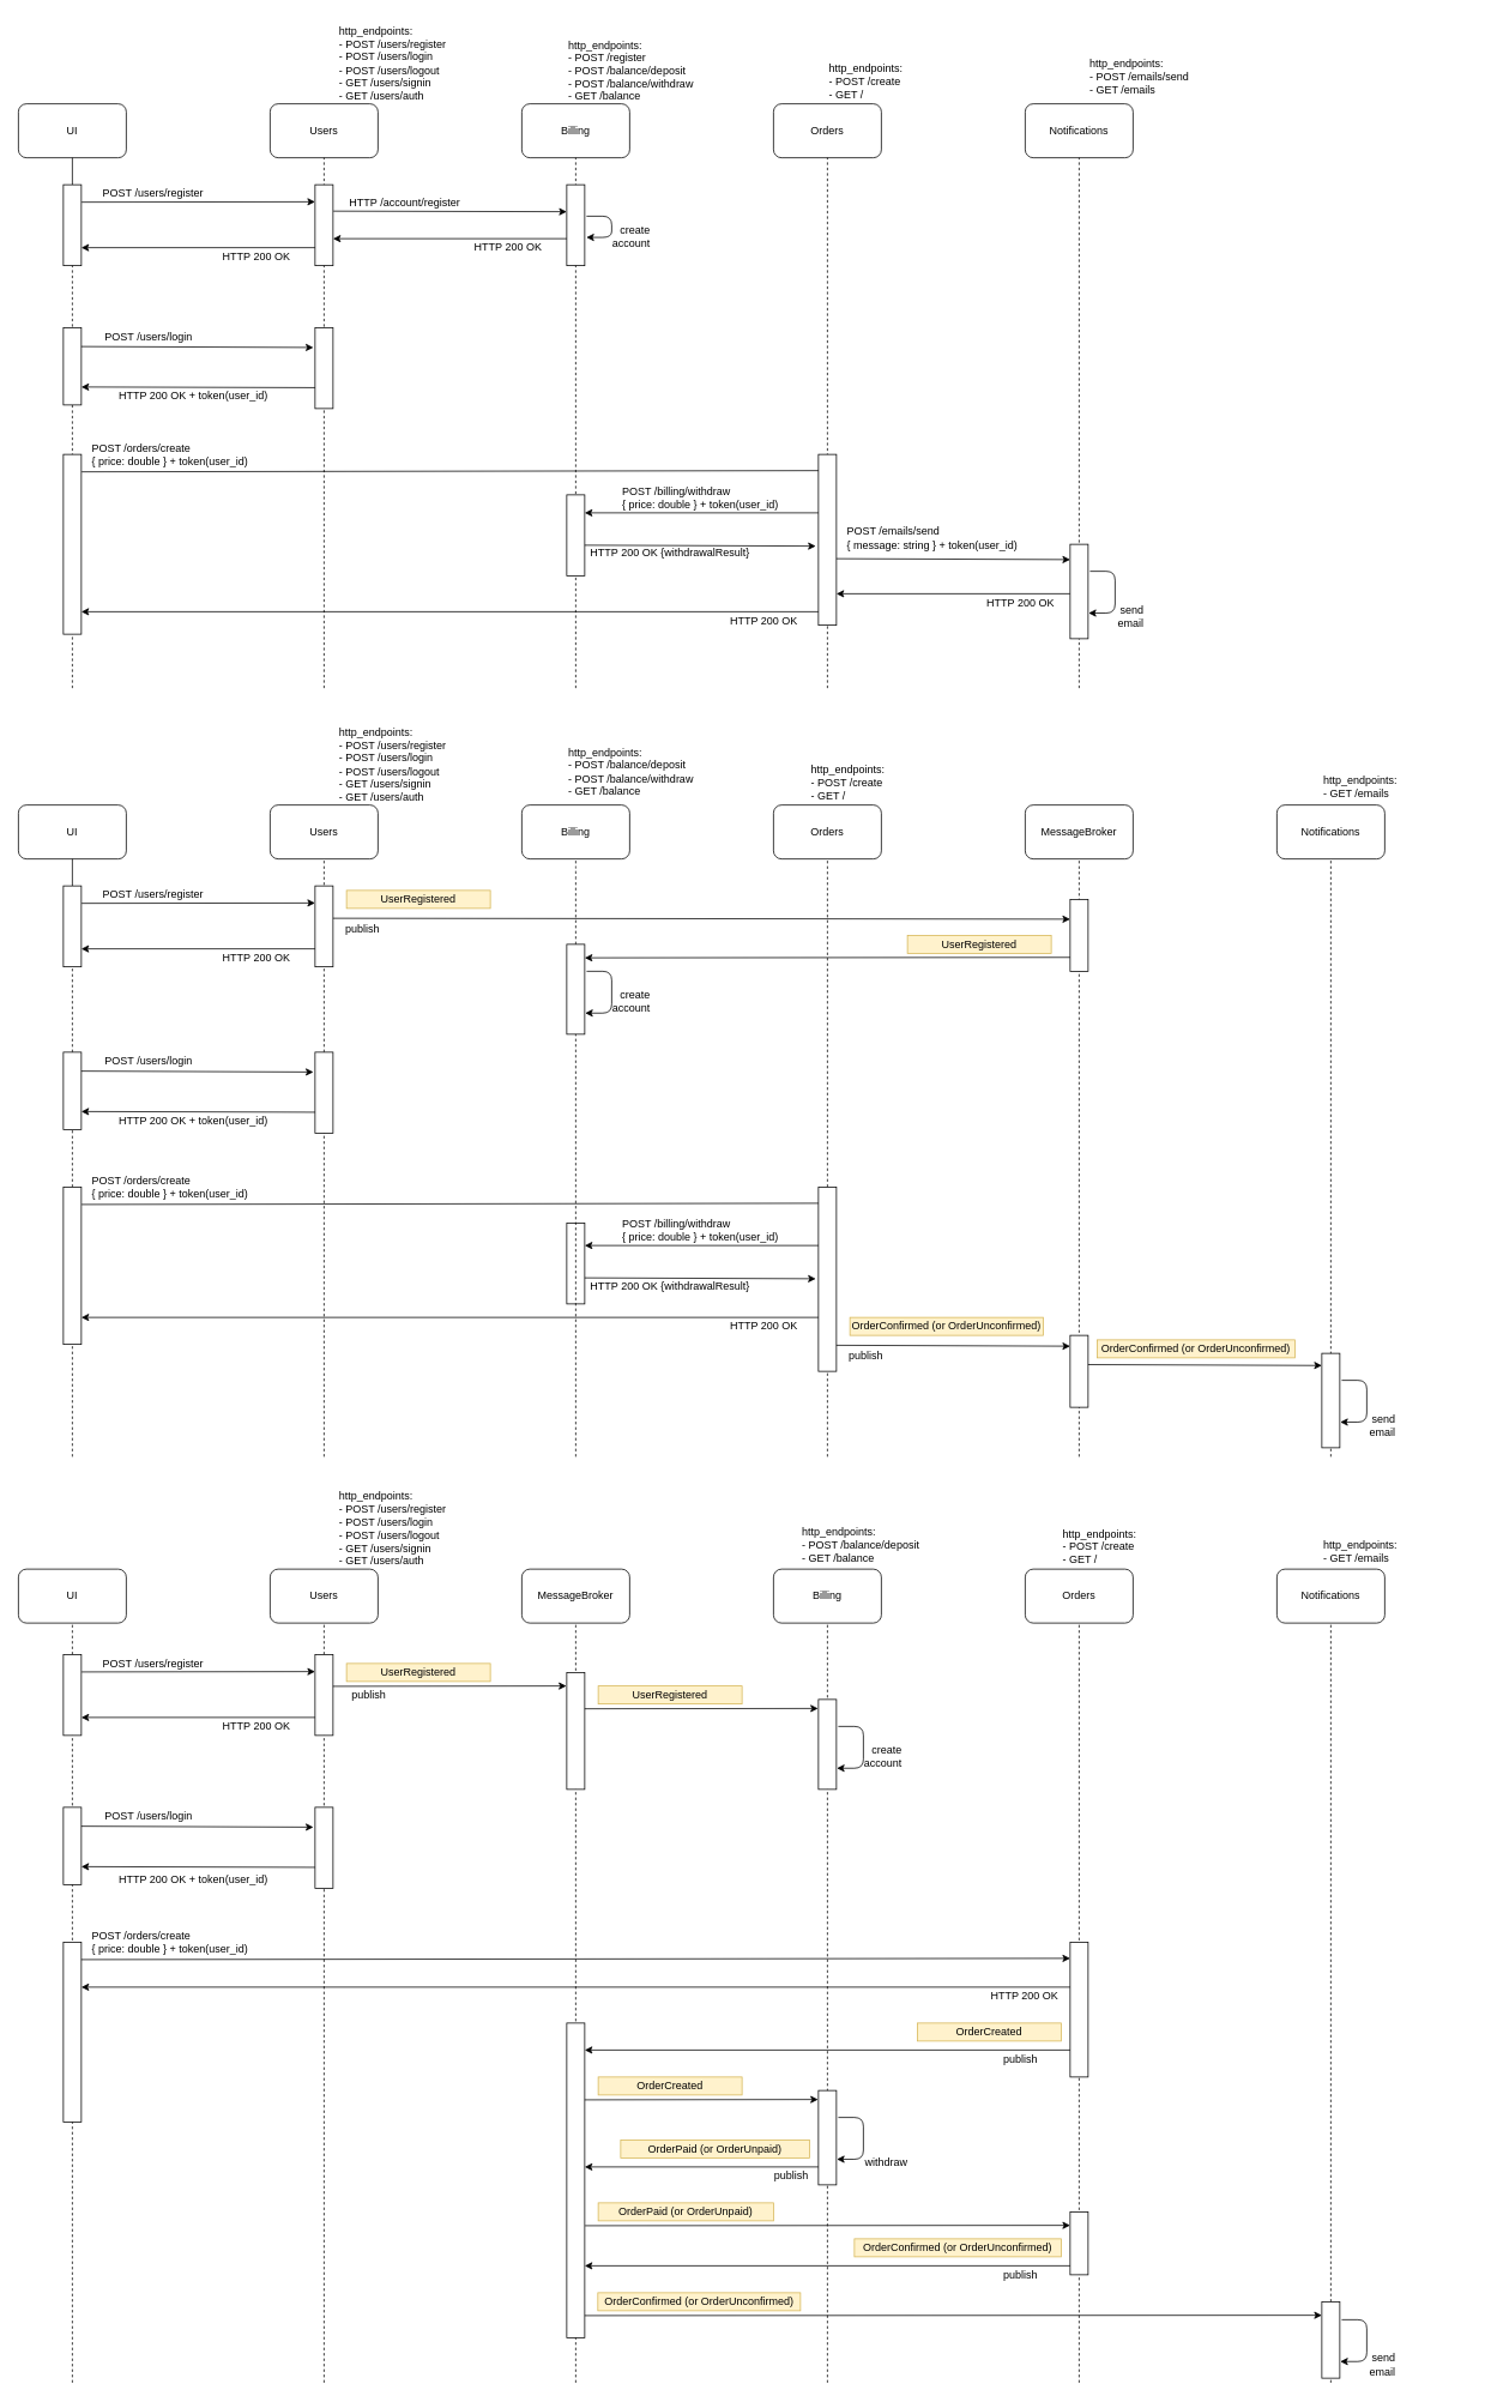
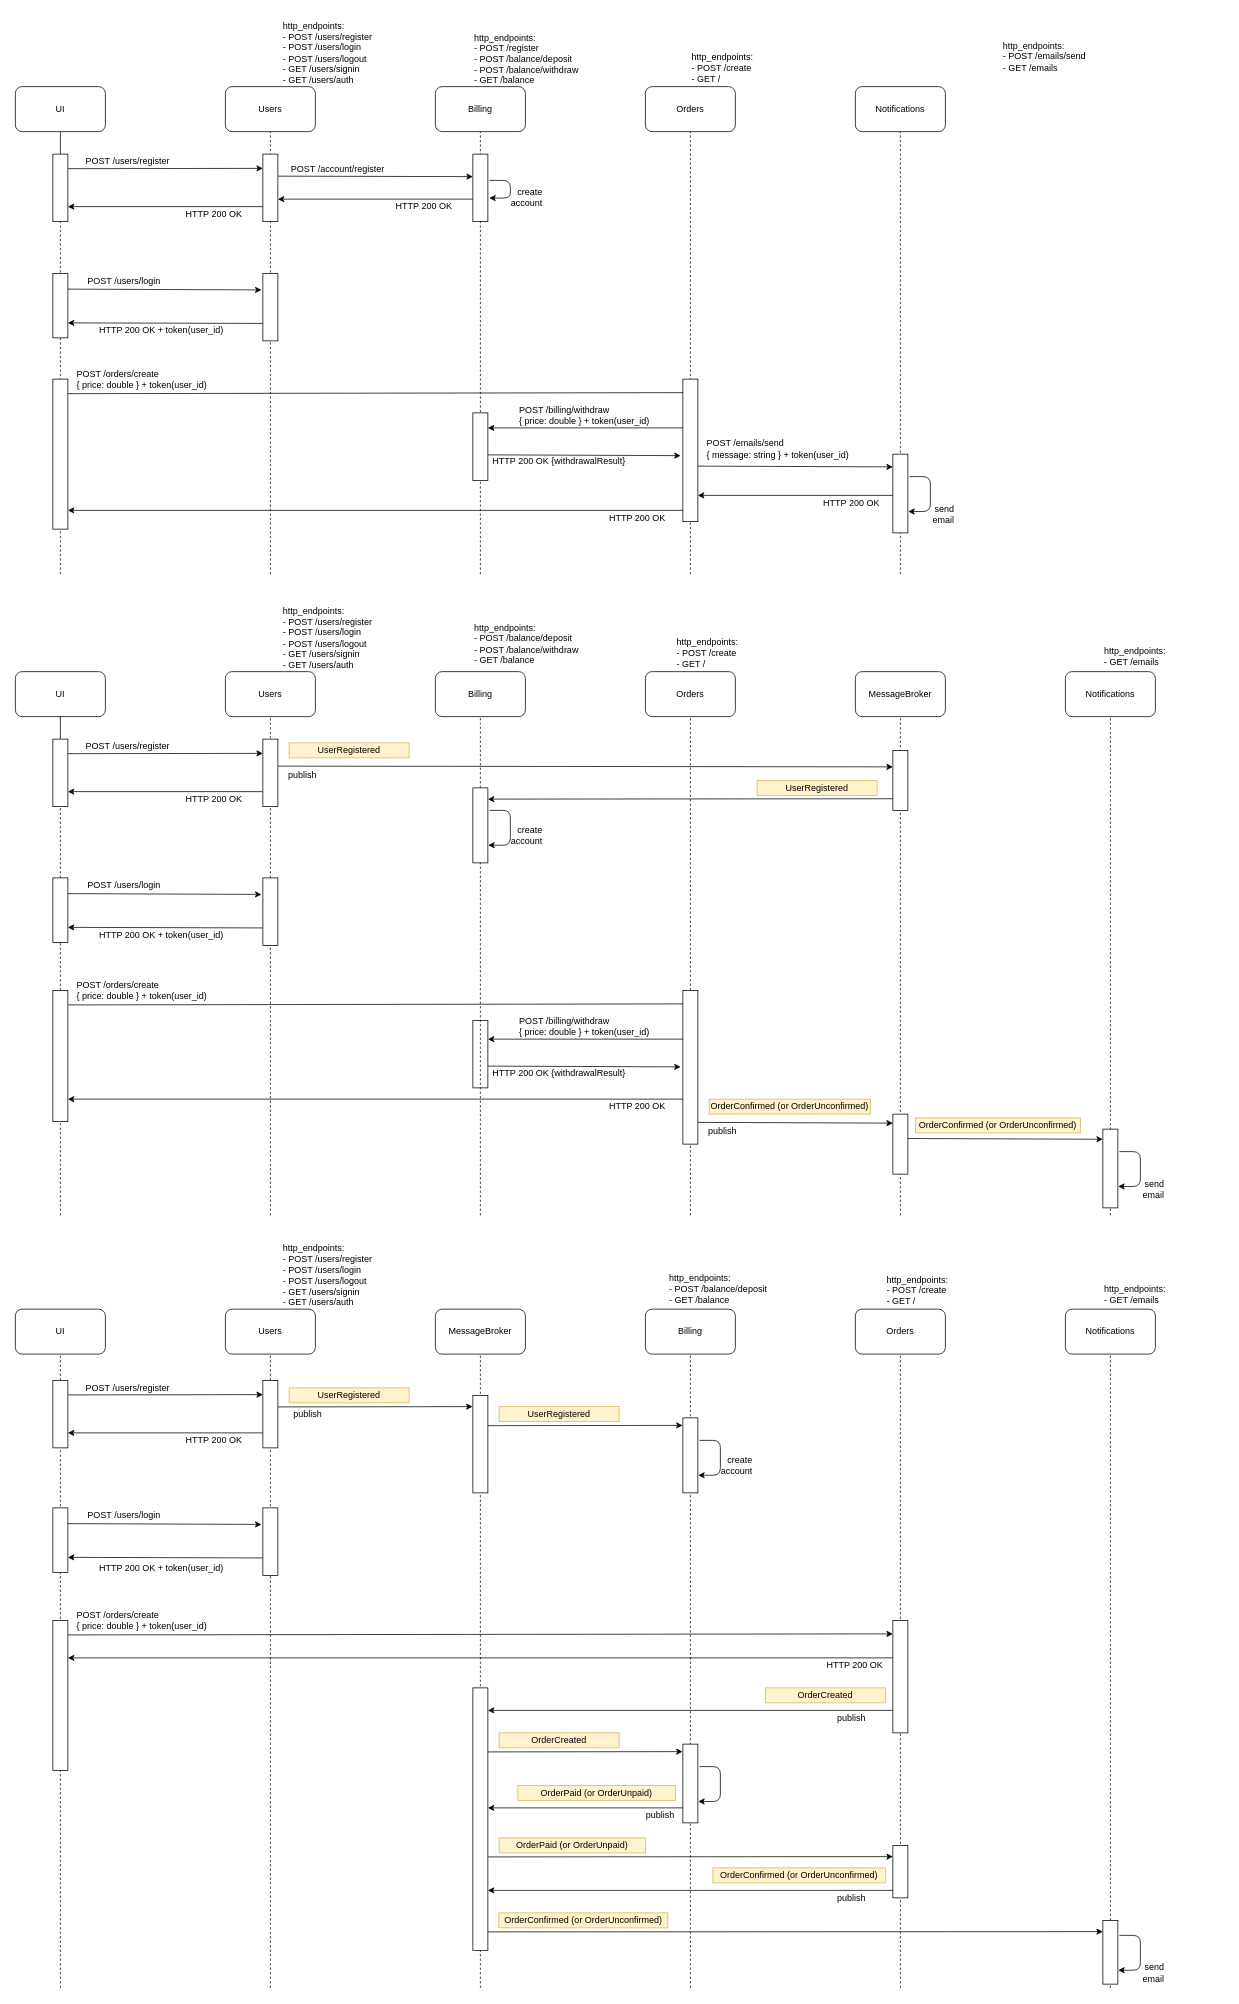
- <mxCell id="34" value="http_endpoints:&lt;br&gt;- POST /emails/send&lt;br&gt;- GET /emails" style="text;html=1;strokeColor=none;fillColor=none;align=left;verticalAlign=middle;whiteSpace=wrap;rounded=0;" vertex="1" parent="1"><mxGeometry x="1210" y="60" width="160" height="50" as="geometry" /></mxCell>
+ <mxCell id="34" value="http_endpoints:&lt;br&gt;- POST /emails/send&lt;br&gt;- GET /emails" style="text;html=1;strokeColor=none;fillColor=none;align=left;verticalAlign=middle;whiteSpace=wrap;rounded=0;" vertex="1" parent="1"><mxGeometry x="1335" y="50" width="160" height="50" as="geometry" /></mxCell>
- <mxCell id="27" value="HTTP /account/register" style="text;html=1;strokeColor=none;fillColor=none;align=center;verticalAlign=middle;whiteSpace=wrap;rounded=0;" vertex="1" parent="1"><mxGeometry x="370" y="215" width="160" height="20" as="geometry" /></mxCell>
+ <mxCell id="27" value="POST /account/register" style="text;html=1;strokeColor=none;fillColor=none;align=center;verticalAlign=middle;whiteSpace=wrap;rounded=0;" vertex="1" parent="1"><mxGeometry x="370" y="215" width="160" height="20" as="geometry" /></mxCell>
- <mxCell id="93" value="&lt;span&gt;withdraw&lt;/span&gt;" style="text;html=1;strokeColor=none;fillColor=none;align=left;verticalAlign=middle;whiteSpace=wrap;rounded=0;" vertex="1" parent="1"><mxGeometry x="960" y="2385" width="70" height="40" as="geometry" /></mxCell>
